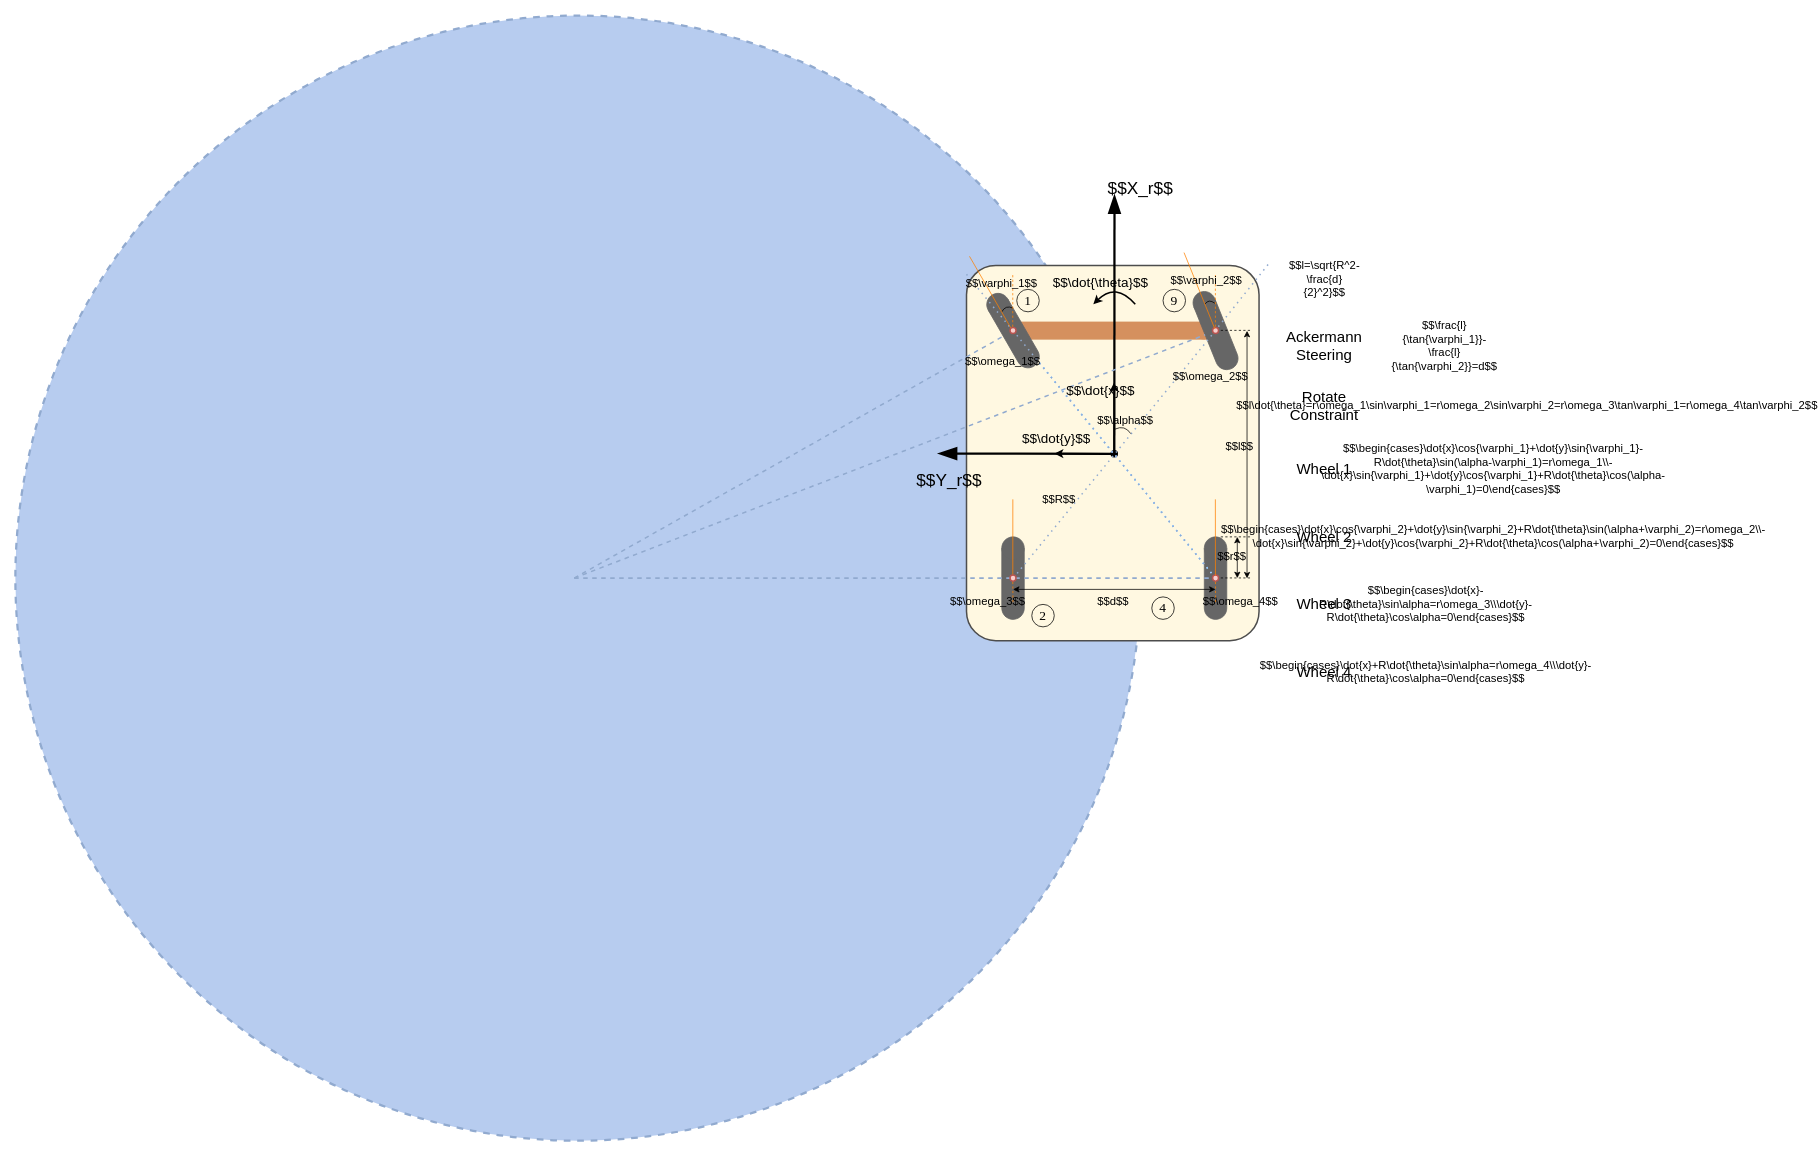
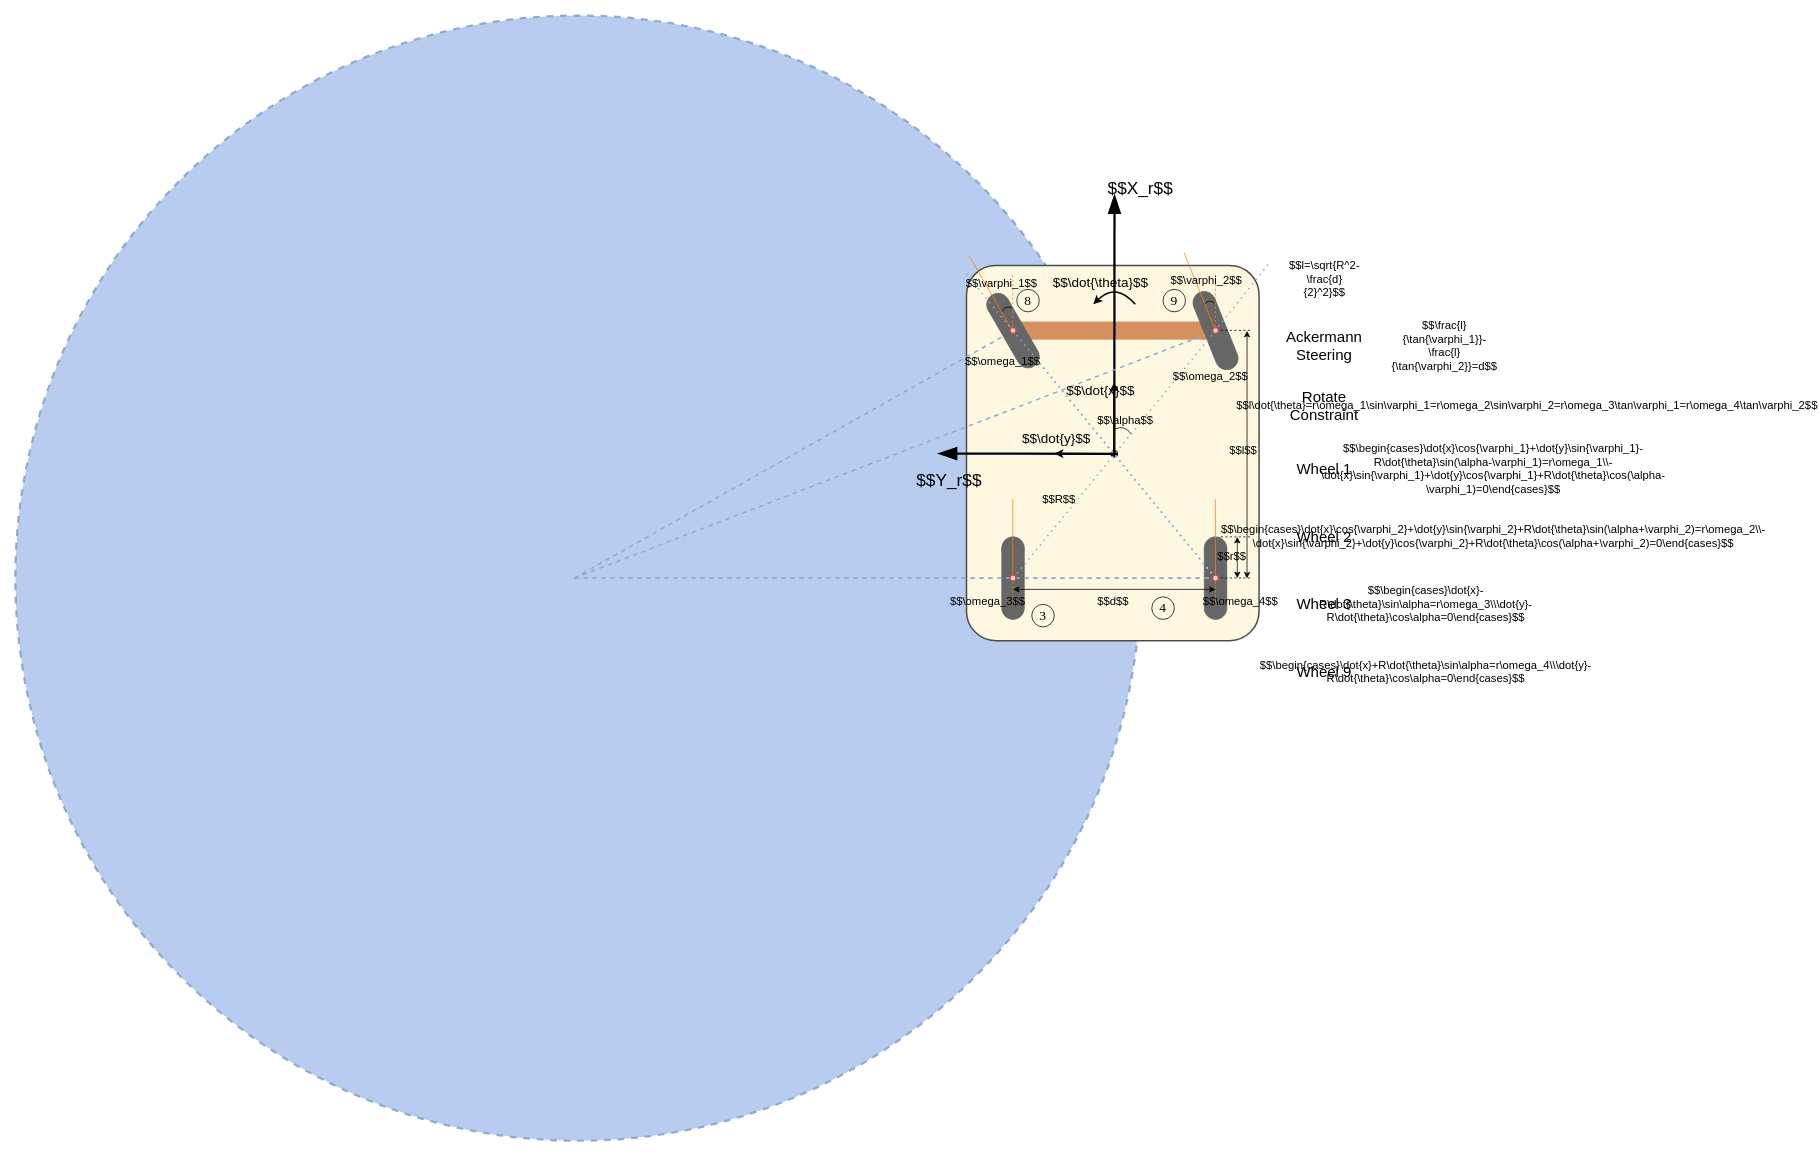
- <mxCell id="29" value="1" style="text;html=1;align=center;verticalAlign=middle;whiteSpace=wrap;rounded=1;fontSize=18;fontFamily=Comic Sans MS;strokeColor=default;arcSize=50;" vertex="1" parent="1"><mxGeometry x="1355" y="385" width="30" height="30" as="geometry" /></mxCell>
+ <mxCell id="29" value="8" style="text;html=1;align=center;verticalAlign=middle;whiteSpace=wrap;rounded=1;fontSize=18;fontFamily=Comic Sans MS;strokeColor=default;arcSize=50;" vertex="1" parent="1"><mxGeometry x="1355" y="385" width="30" height="30" as="geometry" /></mxCell>
- <mxCell id="72" value="&lt;font&gt;$$l$$&lt;/font&gt;" style="text;html=1;align=center;verticalAlign=middle;whiteSpace=wrap;rounded=0;fontSize=15;" vertex="1" parent="1"><mxGeometry x="1638.5" y="579.34" width="26" height="30" as="geometry" /></mxCell>
+ <mxCell id="72" value="&lt;font&gt;$$l$$&lt;/font&gt;" style="text;html=1;align=center;verticalAlign=middle;whiteSpace=wrap;rounded=0;fontSize=15;" vertex="1" parent="1"><mxGeometry x="1643.5" y="584.34" width="26" height="30" as="geometry" /></mxCell>
- <mxCell id="31" value="2" style="text;html=1;align=center;verticalAlign=middle;whiteSpace=wrap;rounded=1;fontSize=18;fontFamily=Comic Sans MS;strokeColor=default;arcSize=50;" vertex="1" parent="1"><mxGeometry x="1375" y="805" width="30" height="30" as="geometry" /></mxCell>
+ <mxCell id="31" value="3" style="text;html=1;align=center;verticalAlign=middle;whiteSpace=wrap;rounded=1;fontSize=18;fontFamily=Comic Sans MS;strokeColor=default;arcSize=50;" vertex="1" parent="1"><mxGeometry x="1375" y="805" width="30" height="30" as="geometry" /></mxCell>
- <mxCell id="66" value="Wheel 4" style="text;html=1;align=center;verticalAlign=middle;whiteSpace=wrap;rounded=0;fontSize=20;" vertex="1" parent="1"><mxGeometry x="1715" y="879.34" width="100" height="30" as="geometry" /></mxCell>
+ <mxCell id="66" value="Wheel 9" style="text;html=1;align=center;verticalAlign=middle;whiteSpace=wrap;rounded=0;fontSize=20;" vertex="1" parent="1"><mxGeometry x="1715" y="879.34" width="100" height="30" as="geometry" /></mxCell>
